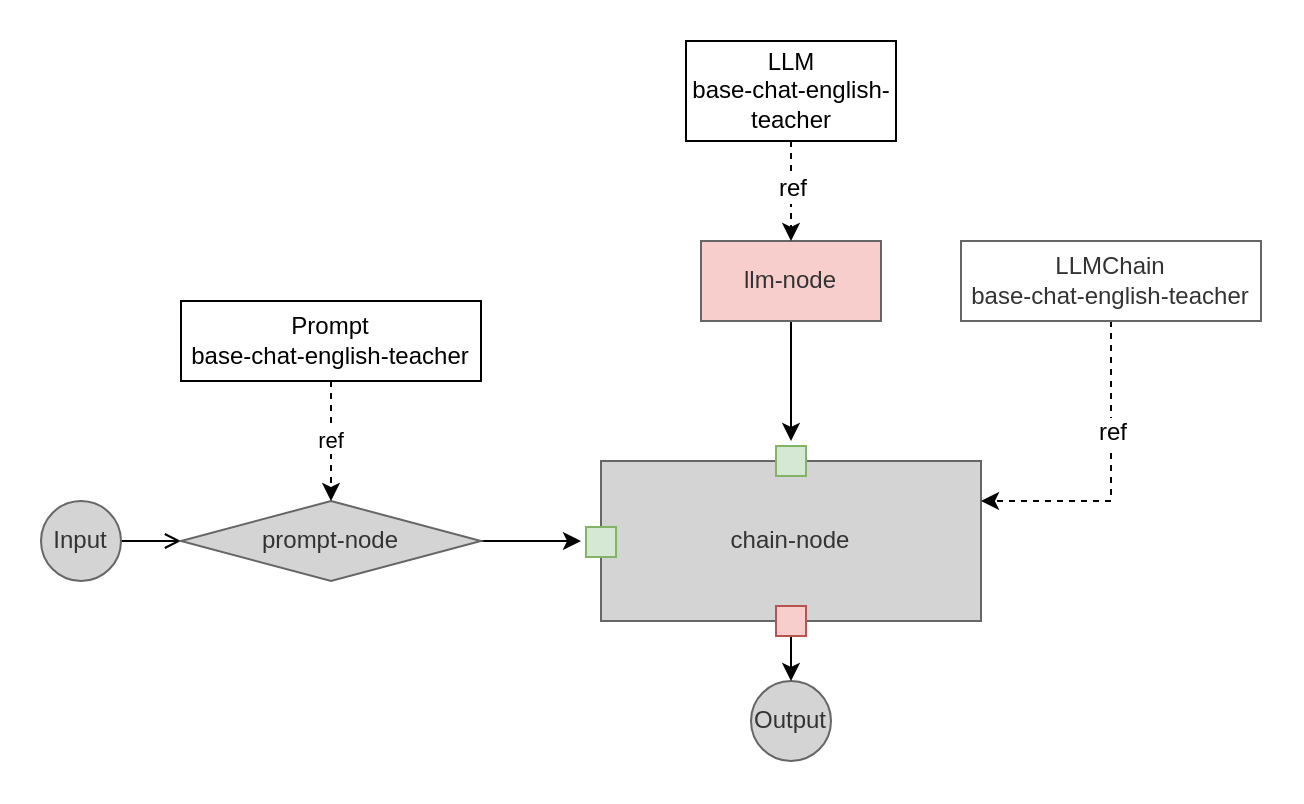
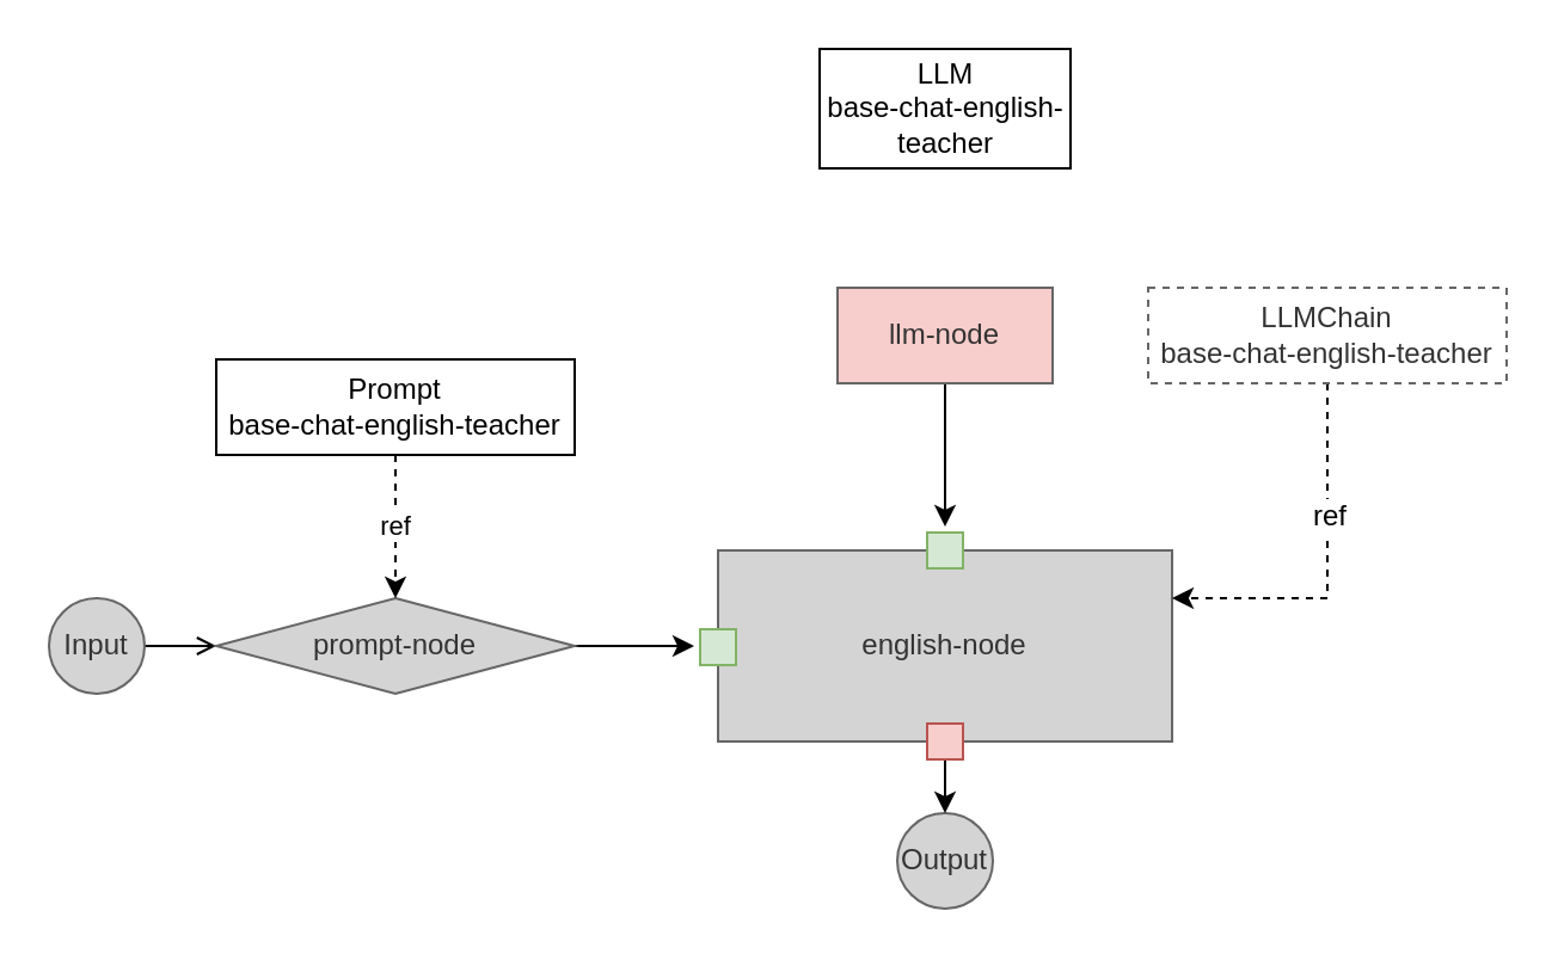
- <mxCell id="8" style="edgeStyle=orthogonalEdgeStyle;rounded=0;orthogonalLoop=1;jettySize=auto;html=1;exitX=0.5;exitY=1;exitDx=0;exitDy=0;entryX=0.5;entryY=0;entryDx=0;entryDy=0;dashed=1;" parent="1" source="10" target="6" edge="1"><mxGeometry relative="1" as="geometry" /></mxCell>
- <mxCell id="9" value="ref" style="text;html=1;resizable=0;points=[];align=center;verticalAlign=middle;labelBackgroundColor=#ffffff;" parent="8" vertex="1" connectable="0"><mxGeometry x="-0.096" relative="1" as="geometry"><mxPoint as="offset" /></mxGeometry></mxCell>
- <mxCell id="21" value="LLMChain&lt;br&gt;base-chat-english-teacher" style="rounded=0;whiteSpace=wrap;html=1;fillColor=#FFFFFF;strokeColor=#666666;fontColor=#333333;" parent="1" vertex="1"><mxGeometry x="480" y="120" width="150" height="40" as="geometry" /></mxCell>
+ <mxCell id="21" value="LLMChain&lt;br&gt;base-chat-english-teacher" style="rounded=0;whiteSpace=wrap;html=1;fillColor=#FFFFFF;strokeColor=#666666;fontColor=#333333;dashed=1;" parent="1" vertex="1"><mxGeometry x="480" y="120" width="150" height="40" as="geometry" /></mxCell>
- <mxCell id="7" value="chain-node" style="rounded=0;whiteSpace=wrap;html=1;fillColor=#D4D4D4;strokeColor=#666666;fontColor=#333333;" parent="1" vertex="1"><mxGeometry x="300" y="230" width="190" height="80" as="geometry" /></mxCell>
+ <mxCell id="7" value="english-node" style="rounded=0;whiteSpace=wrap;html=1;fillColor=#D4D4D4;strokeColor=#666666;fontColor=#333333;" parent="1" vertex="1"><mxGeometry x="300" y="230" width="190" height="80" as="geometry" /></mxCell>
